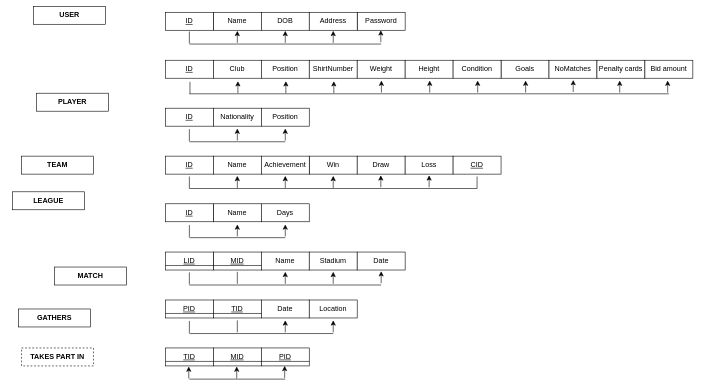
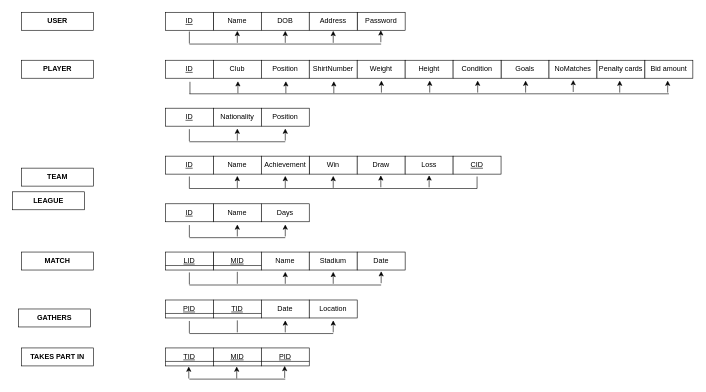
- <mxCell id="13" value="USER" style="rounded=0;whiteSpace=wrap;html=1;fontStyle=1" parent="1" vertex="1"><mxGeometry x="55" y="10" width="120" height="30" as="geometry" /></mxCell>
+ <mxCell id="13" value="USER" style="rounded=0;whiteSpace=wrap;html=1;fontStyle=1" parent="1" vertex="1"><mxGeometry x="35" y="20" width="120" height="30" as="geometry" /></mxCell>
- <mxCell id="4" value="&lt;b&gt;PLAYER&lt;/b&gt;" style="rounded=0;whiteSpace=wrap;html=1;" parent="1" vertex="1"><mxGeometry x="60" y="155" width="120" height="30" as="geometry" /></mxCell>
+ <mxCell id="4" value="&lt;b&gt;PLAYER&lt;/b&gt;" style="rounded=0;whiteSpace=wrap;html=1;" parent="1" vertex="1"><mxGeometry x="35" y="100" width="120" height="30" as="geometry" /></mxCell>
- <mxCell id="8" value="TEAM" style="rounded=0;whiteSpace=wrap;html=1;fontStyle=1" parent="1" vertex="1"><mxGeometry x="35" y="260" width="120" height="30" as="geometry" /></mxCell>
+ <mxCell id="8" value="TEAM" style="rounded=0;whiteSpace=wrap;html=1;fontStyle=1" parent="1" vertex="1"><mxGeometry x="35" y="280" width="120" height="30" as="geometry" /></mxCell>
- <mxCell id="9" value="MATCH" style="rounded=0;whiteSpace=wrap;html=1;fontStyle=1" parent="1" vertex="1"><mxGeometry x="90" y="445" width="120" height="30" as="geometry" /></mxCell>
+ <mxCell id="9" value="MATCH" style="rounded=0;whiteSpace=wrap;html=1;fontStyle=1" parent="1" vertex="1"><mxGeometry x="35" y="420" width="120" height="30" as="geometry" /></mxCell>
- <mxCell id="49" value="TAKES PART IN" style="rounded=0;whiteSpace=wrap;html=1;fontStyle=1;dashed=1;" parent="1" vertex="1"><mxGeometry x="35" y="580" width="120" height="30" as="geometry" /></mxCell>
+ <mxCell id="49" value="TAKES PART IN" style="rounded=0;whiteSpace=wrap;html=1;fontStyle=1" parent="1" vertex="1"><mxGeometry x="35" y="580" width="120" height="30" as="geometry" /></mxCell>
